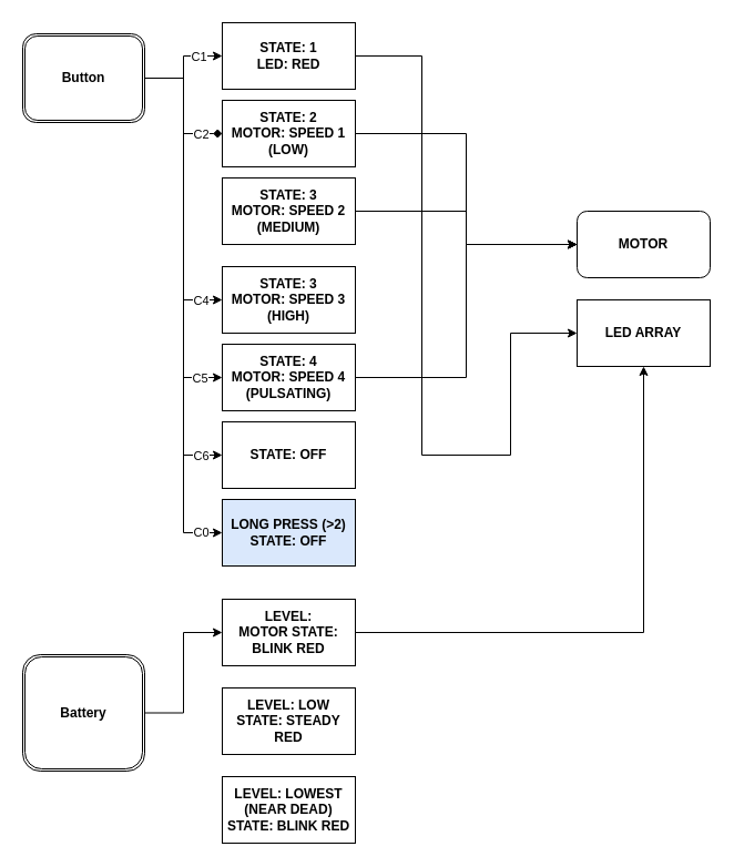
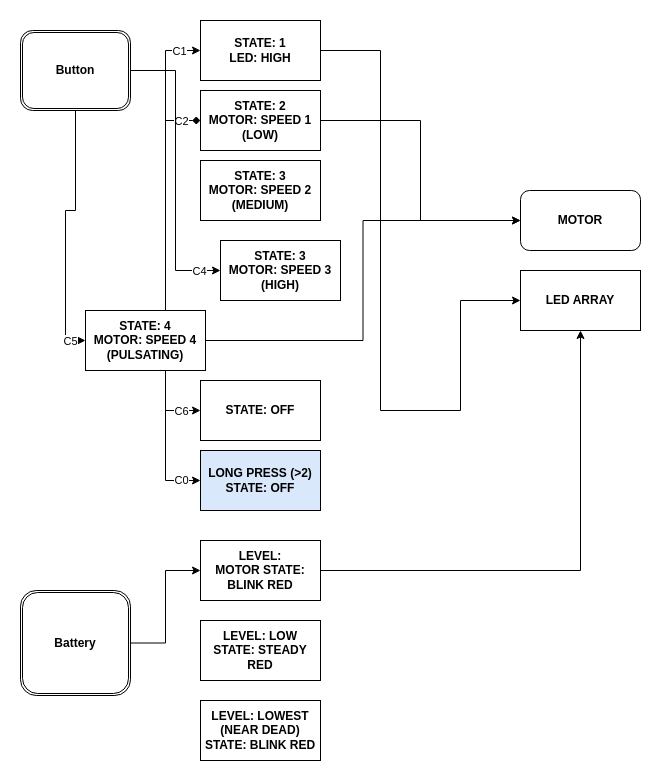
- <mxCell id="21" value="&lt;b&gt;STATE: 1&lt;br&gt;LED: RED&lt;/b&gt;" style="rounded=0;whiteSpace=wrap;html=1;" vertex="1" parent="1"><mxGeometry x="200" y="20" width="120" height="60" as="geometry" /></mxCell>
+ <mxCell id="21" value="&lt;b&gt;STATE: 1&lt;br&gt;LED: HIGH&lt;/b&gt;" style="rounded=0;whiteSpace=wrap;html=1;" vertex="1" parent="1"><mxGeometry x="200" y="20" width="120" height="60" as="geometry" /></mxCell>
- <mxCell id="22" style="edgeStyle=orthogonalEdgeStyle;rounded=0;orthogonalLoop=1;jettySize=auto;html=1;entryX=0;entryY=0.5;entryDx=0;entryDy=0;" edge="1" parent="1" source="23" target="18"><mxGeometry relative="1" as="geometry" /></mxCell>
- <mxCell id="2" value="&lt;b&gt;STATE: 3&lt;br&gt;MOTOR: SPEED 3&lt;br&gt;(HIGH)&lt;/b&gt;" style="rounded=0;whiteSpace=wrap;html=1;" vertex="1" parent="1"><mxGeometry x="200" y="240" width="120" height="60" as="geometry" /></mxCell>
+ <mxCell id="2" value="&lt;b&gt;STATE: 3&lt;br&gt;MOTOR: SPEED 3&lt;br&gt;(HIGH)&lt;/b&gt;" style="rounded=0;whiteSpace=wrap;html=1;" vertex="1" parent="1"><mxGeometry x="220" y="240" width="120" height="60" as="geometry" /></mxCell>
- <mxCell id="25" value="&lt;b&gt;STATE: 4&lt;br&gt;MOTOR: SPEED 4&lt;br&gt;(PULSATING)&lt;/b&gt;" style="rounded=0;whiteSpace=wrap;html=1;" vertex="1" parent="1"><mxGeometry x="200" y="310" width="120" height="60" as="geometry" /></mxCell>
+ <mxCell id="25" value="&lt;b&gt;STATE: 4&lt;br&gt;MOTOR: SPEED 4&lt;br&gt;(PULSATING)&lt;/b&gt;" style="rounded=0;whiteSpace=wrap;html=1;" vertex="1" parent="1"><mxGeometry x="85" y="310" width="120" height="60" as="geometry" /></mxCell>
